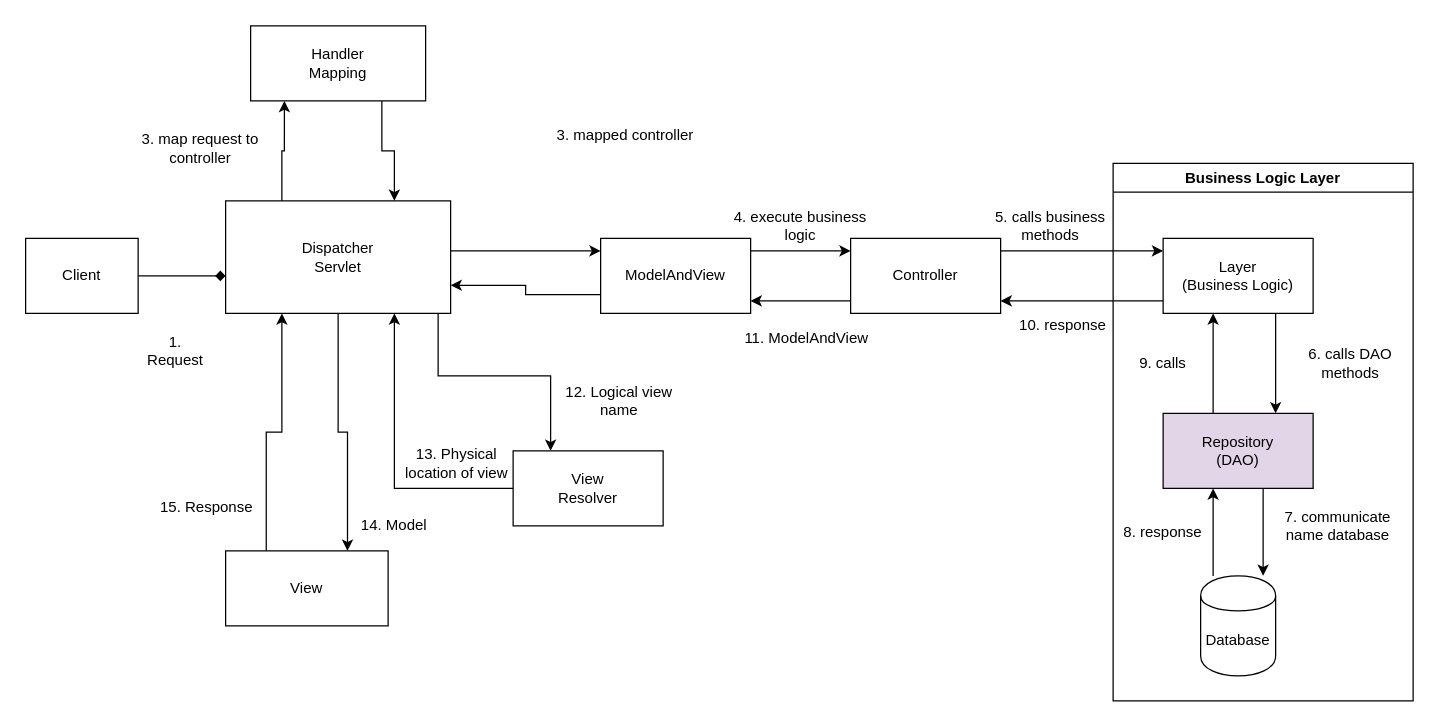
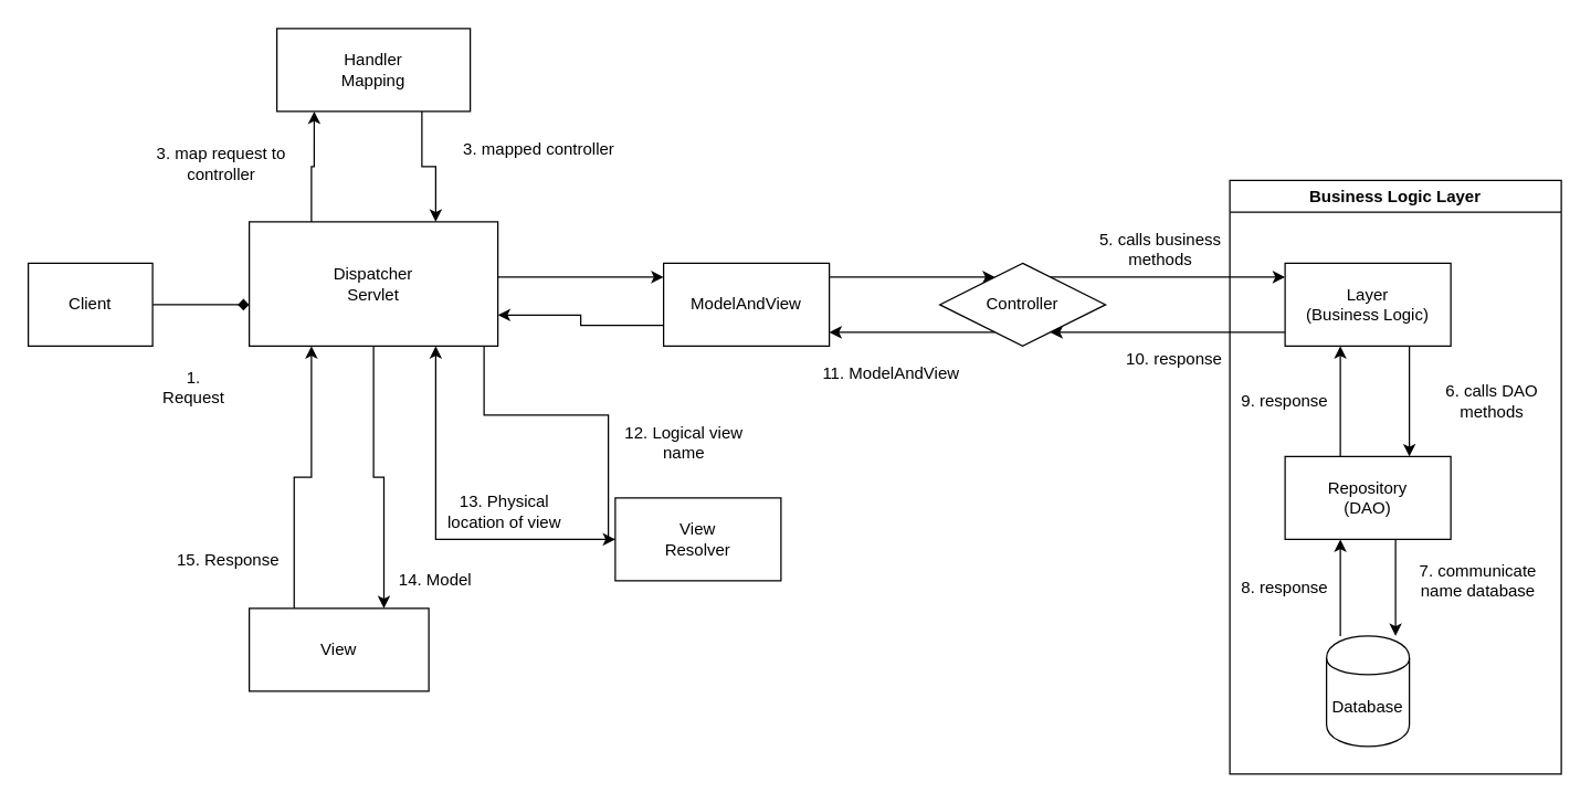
- <mxCell id="36" value="3. mapped controller" style="text;html=1;strokeColor=none;fillColor=none;align=center;verticalAlign=middle;whiteSpace=wrap;rounded=0;" vertex="1" parent="1"><mxGeometry x="440" y="98" width="120" height="20" as="geometry" /></mxCell>
+ <mxCell id="36" value="3. mapped controller" style="text;html=1;strokeColor=none;fillColor=none;align=center;verticalAlign=middle;whiteSpace=wrap;rounded=0;" vertex="1" parent="1"><mxGeometry x="330" y="98" width="120" height="20" as="geometry" /></mxCell>
- <mxCell id="37" value="4. execute business logic" style="text;html=1;strokeColor=none;fillColor=none;align=center;verticalAlign=middle;whiteSpace=wrap;rounded=0;" vertex="1" parent="1"><mxGeometry x="580" y="170" width="120" height="20" as="geometry" /></mxCell>
- <mxCell id="18" value="Controller&lt;br&gt;" style="rounded=0;whiteSpace=wrap;html=1;" vertex="1" parent="1"><mxGeometry x="680" y="190" width="120" height="60" as="geometry" /></mxCell>
+ <mxCell id="18" value="Controller&lt;br&gt;" style="rhombus;whiteSpace=wrap;html=1;" vertex="1" parent="1"><mxGeometry x="680" y="190" width="120" height="60" as="geometry" /></mxCell>
- <mxCell id="33" value="9. calls" style="text;html=1;strokeColor=none;fillColor=none;align=center;verticalAlign=middle;whiteSpace=wrap;rounded=0;" vertex="1" parent="29"><mxGeometry x="-10" y="150" width="100" height="20" as="geometry" /></mxCell>
+ <mxCell id="33" value="9. response" style="text;html=1;strokeColor=none;fillColor=none;align=center;verticalAlign=middle;whiteSpace=wrap;rounded=0;" vertex="1" parent="29"><mxGeometry x="-10" y="150" width="100" height="20" as="geometry" /></mxCell>
- <mxCell id="24" value="Repository&lt;br&gt;(DAO)&lt;br&gt;" style="rounded=0;whiteSpace=wrap;html=1;fillColor=#e1d5e7;" vertex="1" parent="1"><mxGeometry x="930" y="330" width="120" height="60" as="geometry" /></mxCell>
+ <mxCell id="24" value="Repository&lt;br&gt;(DAO)&lt;br&gt;" style="rounded=0;whiteSpace=wrap;html=1;" vertex="1" parent="1"><mxGeometry x="930" y="330" width="120" height="60" as="geometry" /></mxCell>
- <mxCell id="12" value="View&lt;br&gt;Resolver&lt;br&gt;" style="rounded=0;whiteSpace=wrap;html=1;" vertex="1" parent="1"><mxGeometry x="410" y="360" width="120" height="60" as="geometry" /></mxCell>
+ <mxCell id="12" value="View&lt;br&gt;Resolver&lt;br&gt;" style="rounded=0;whiteSpace=wrap;html=1;" vertex="1" parent="1"><mxGeometry x="445" y="360" width="120" height="60" as="geometry" /></mxCell>
